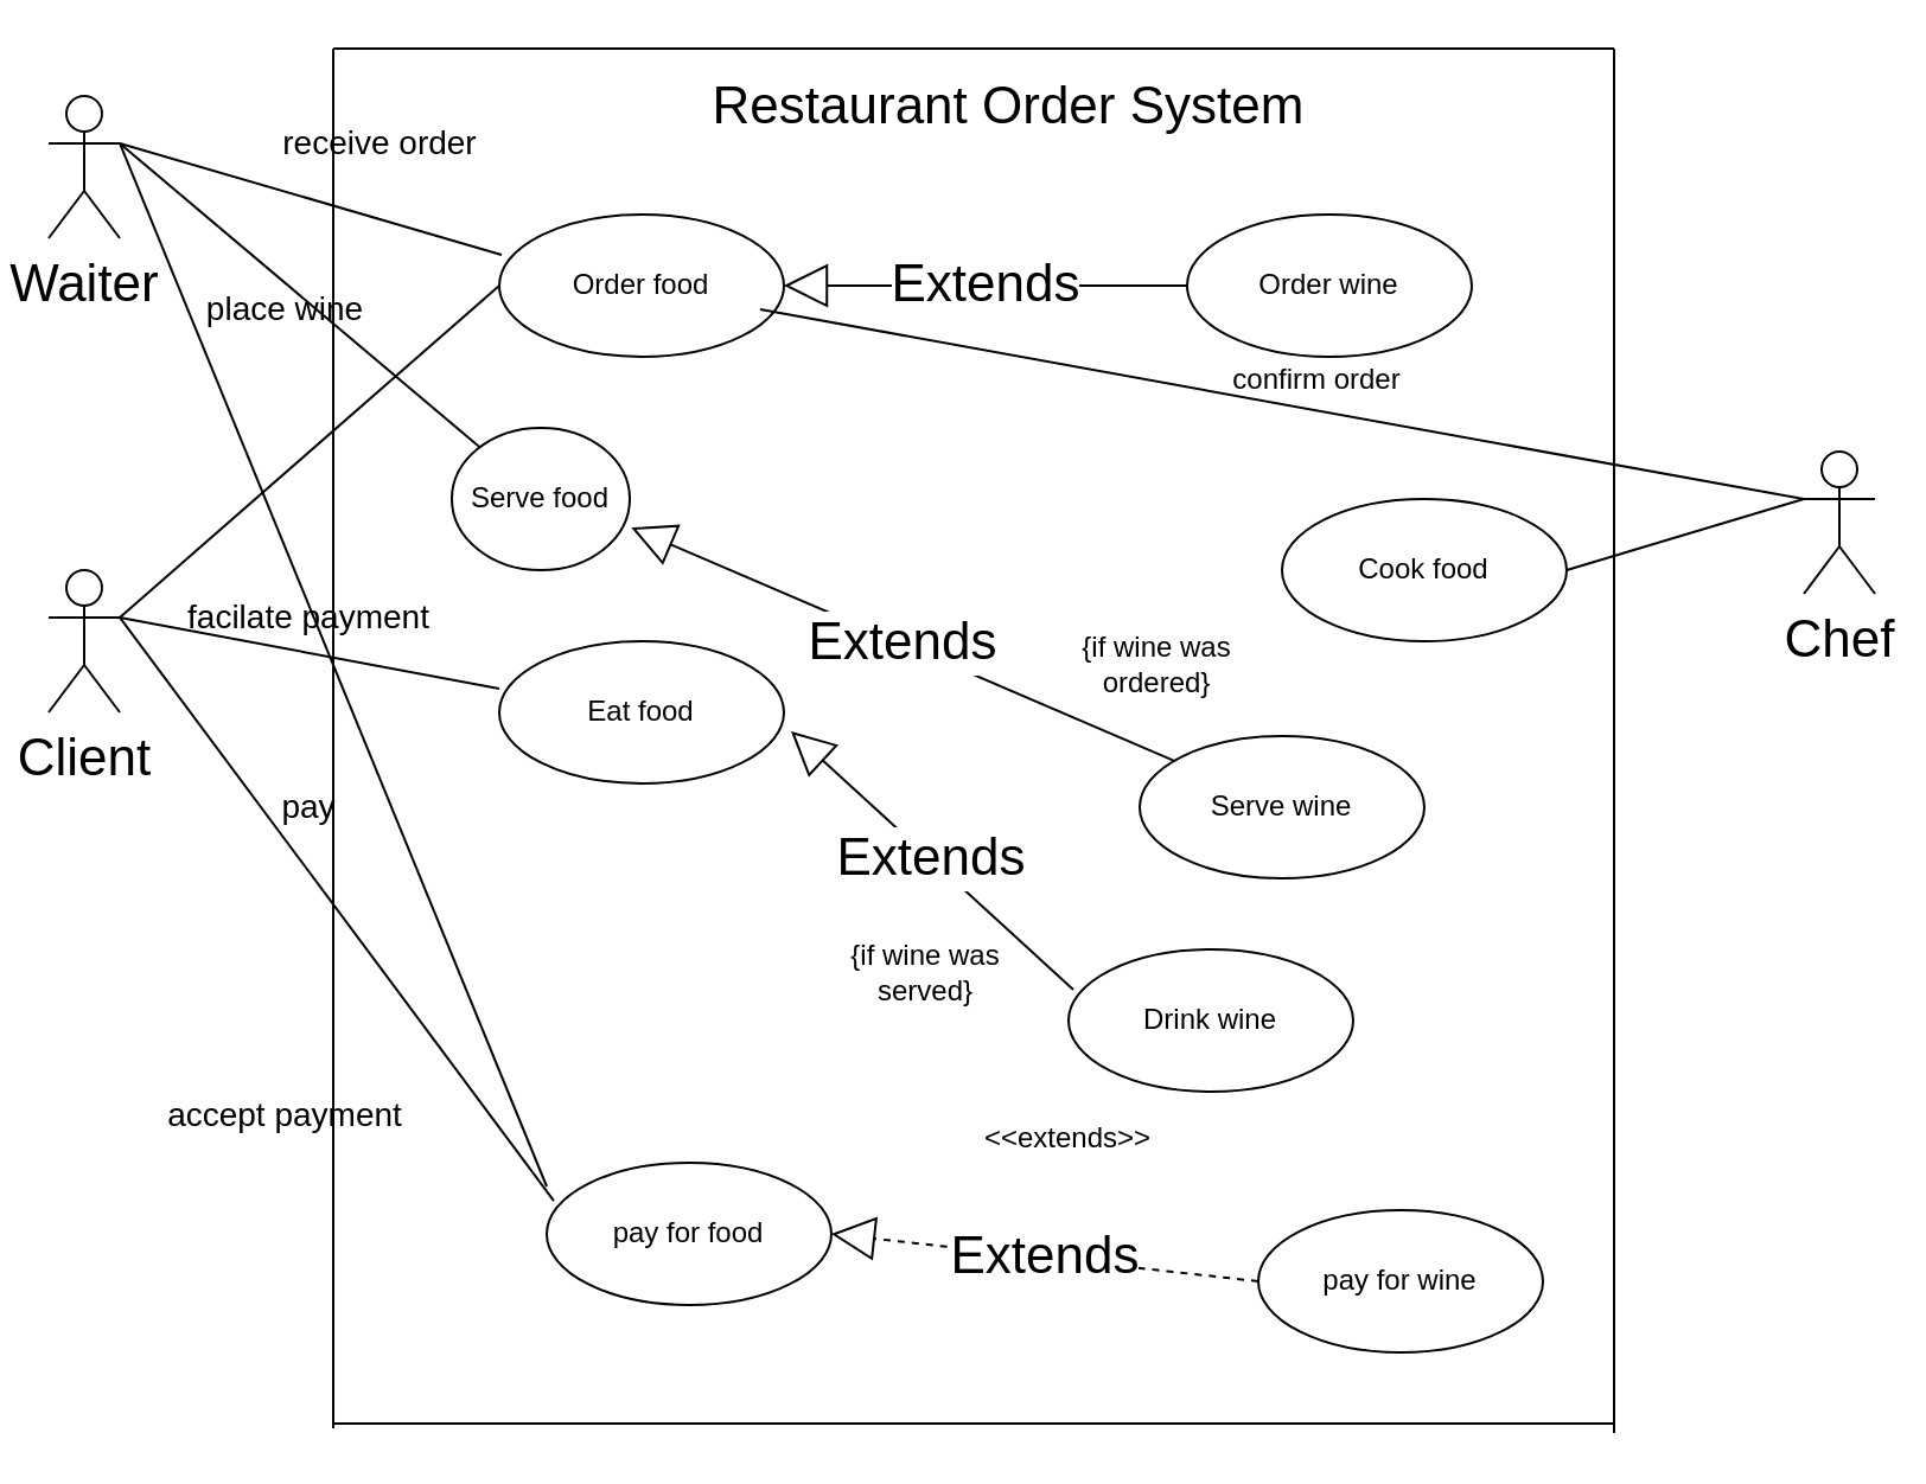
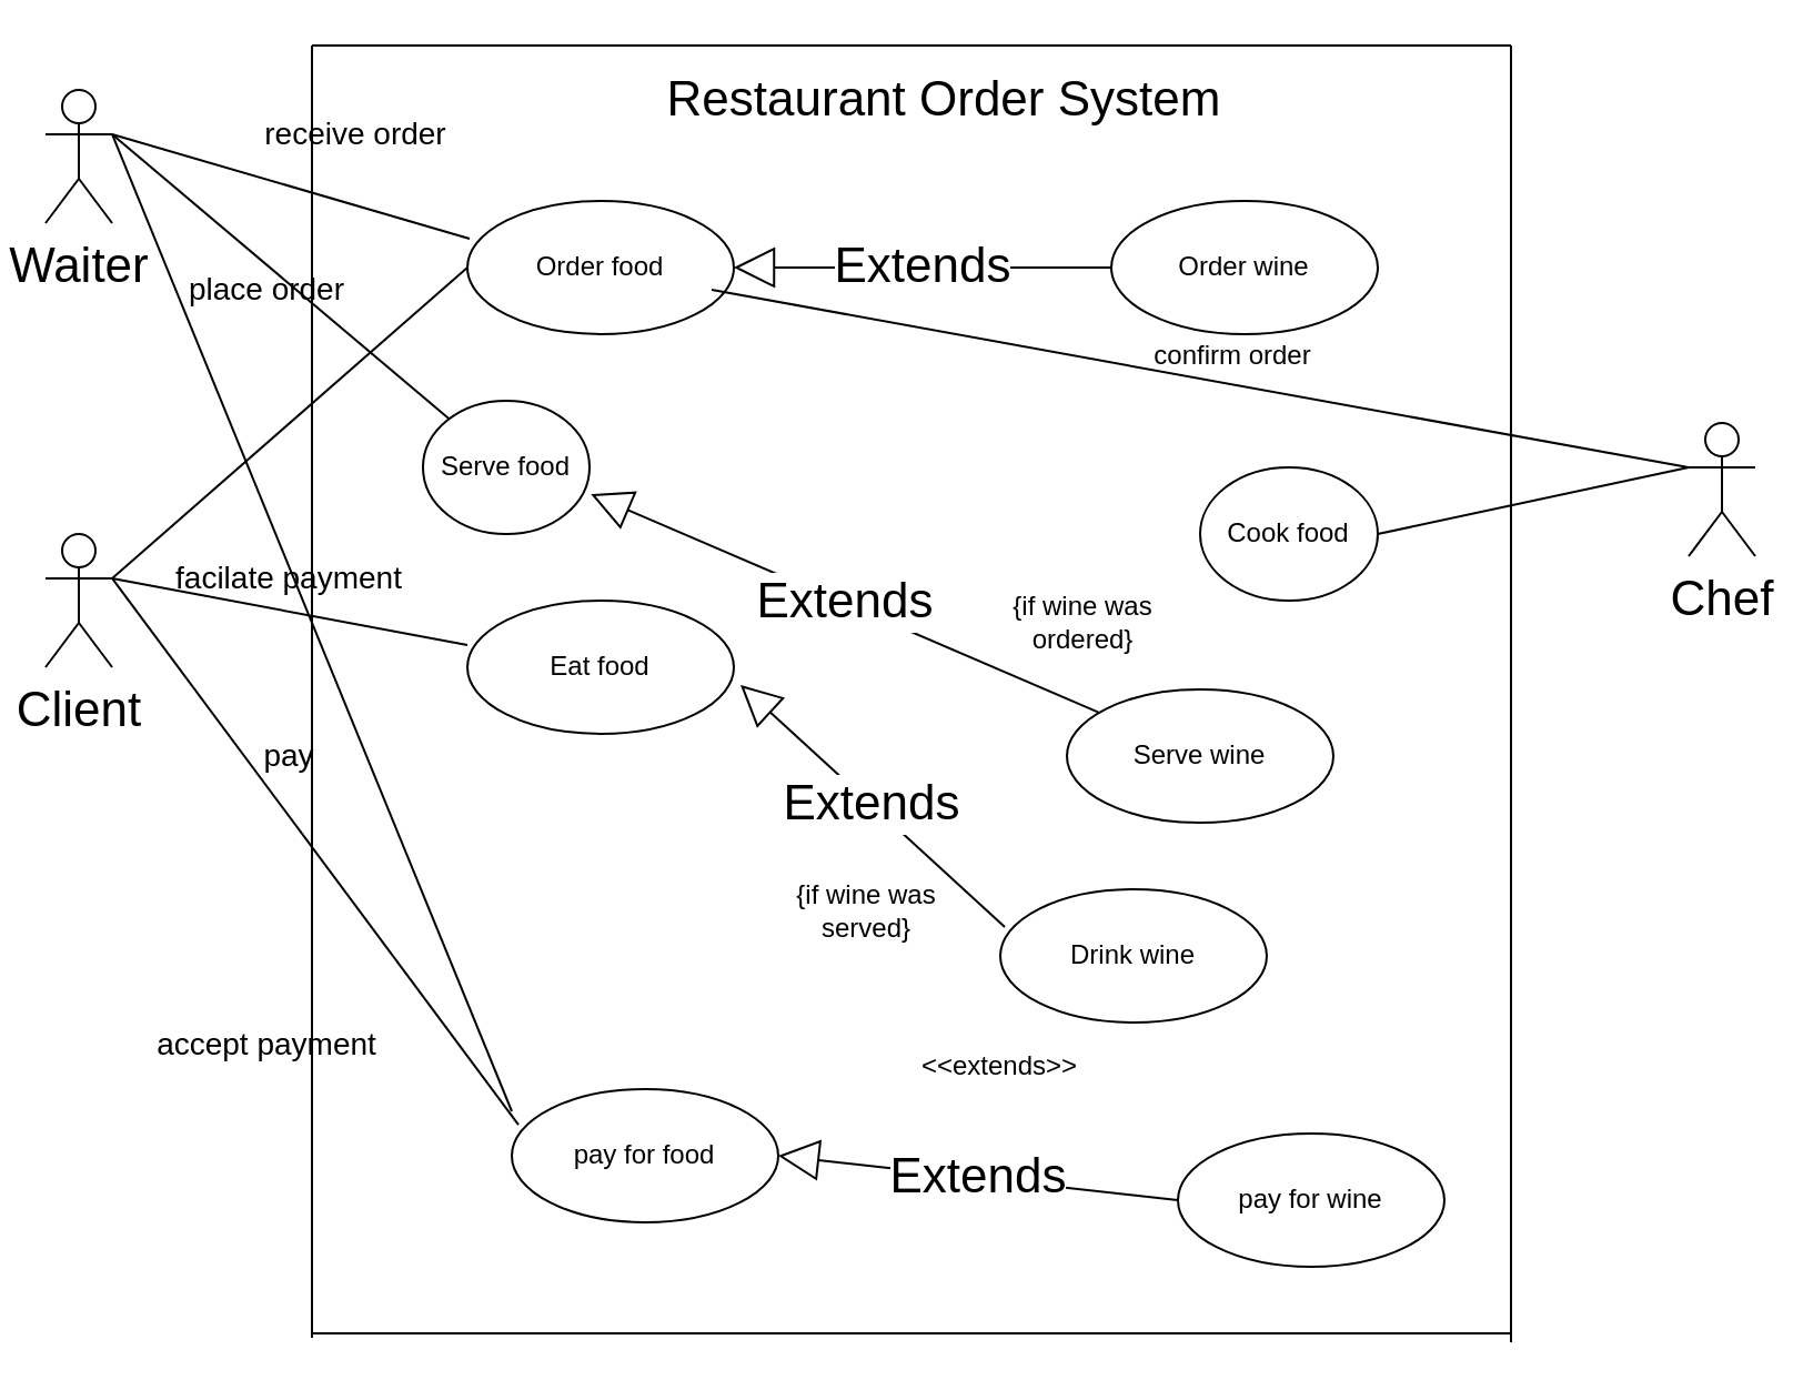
- <mxCell id="36" value="place wine" style="text;html=1;strokeColor=none;fillColor=none;align=center;verticalAlign=middle;whiteSpace=wrap;rounded=0;fontSize=14;" vertex="1" parent="1"><mxGeometry x="80" y="120" width="80" height="20" as="geometry" /></mxCell>
+ <mxCell id="36" value="place order" style="text;html=1;strokeColor=none;fillColor=none;align=center;verticalAlign=middle;whiteSpace=wrap;rounded=0;fontSize=14;" vertex="1" parent="1"><mxGeometry x="80" y="120" width="80" height="20" as="geometry" /></mxCell>
- <mxCell id="5" value="Cook food" style="ellipse;whiteSpace=wrap;html=1;" vertex="1" parent="1"><mxGeometry x="540" y="210" width="120" height="60" as="geometry" /></mxCell>
+ <mxCell id="5" value="Cook food" style="ellipse;whiteSpace=wrap;html=1;" vertex="1" parent="1"><mxGeometry x="540" y="210" width="80" height="60" as="geometry" /></mxCell>
- <mxCell id="19" value="Extends" style="endArrow=block;endSize=16;endFill=0;html=1;fontSize=22;exitX=0;exitY=0.5;exitDx=0;exitDy=0;entryX=1;entryY=0.5;entryDx=0;entryDy=0;dashed=1;" edge="1" parent="1" source="8" target="9"><mxGeometry width="160" relative="1" as="geometry"><mxPoint x="340" y="480" as="sourcePoint" /><mxPoint x="500" y="480" as="targetPoint" /></mxGeometry></mxCell>
+ <mxCell id="19" value="Extends" style="endArrow=block;endSize=16;endFill=0;html=1;fontSize=22;exitX=0;exitY=0.5;exitDx=0;exitDy=0;entryX=1;entryY=0.5;entryDx=0;entryDy=0;" edge="1" parent="1" source="8" target="9"><mxGeometry width="160" relative="1" as="geometry"><mxPoint x="340" y="480" as="sourcePoint" /><mxPoint x="500" y="480" as="targetPoint" /></mxGeometry></mxCell>
